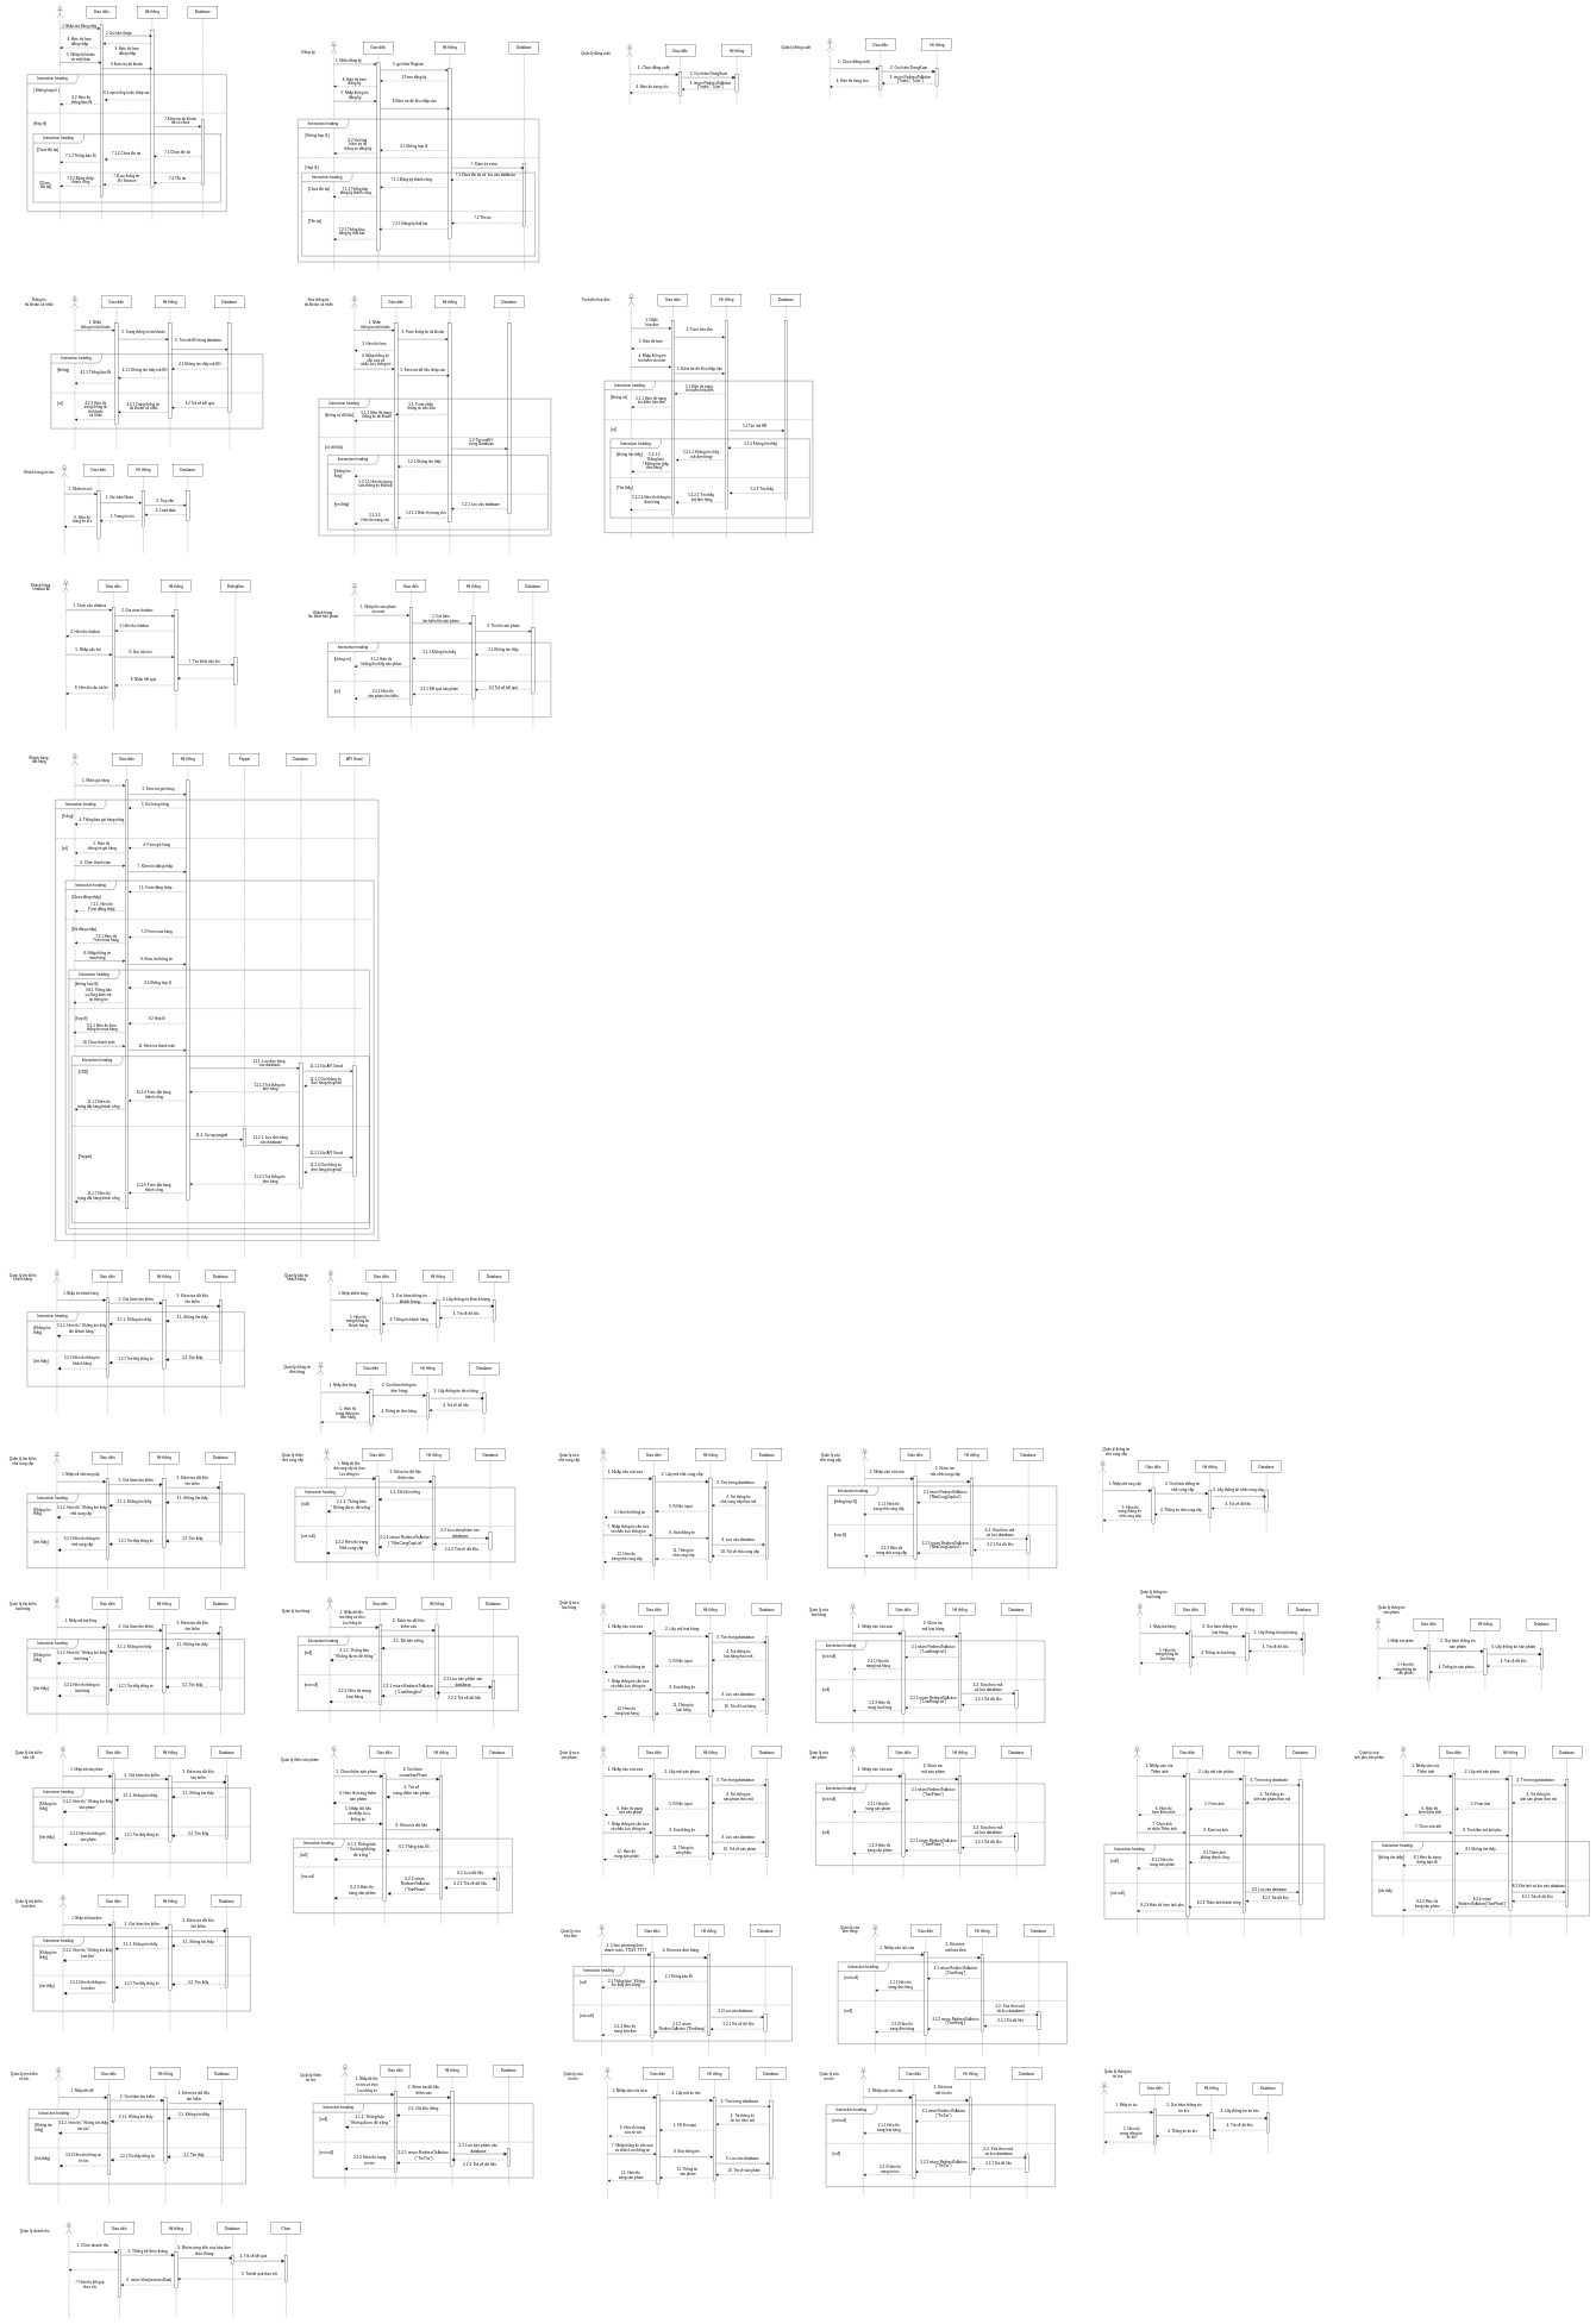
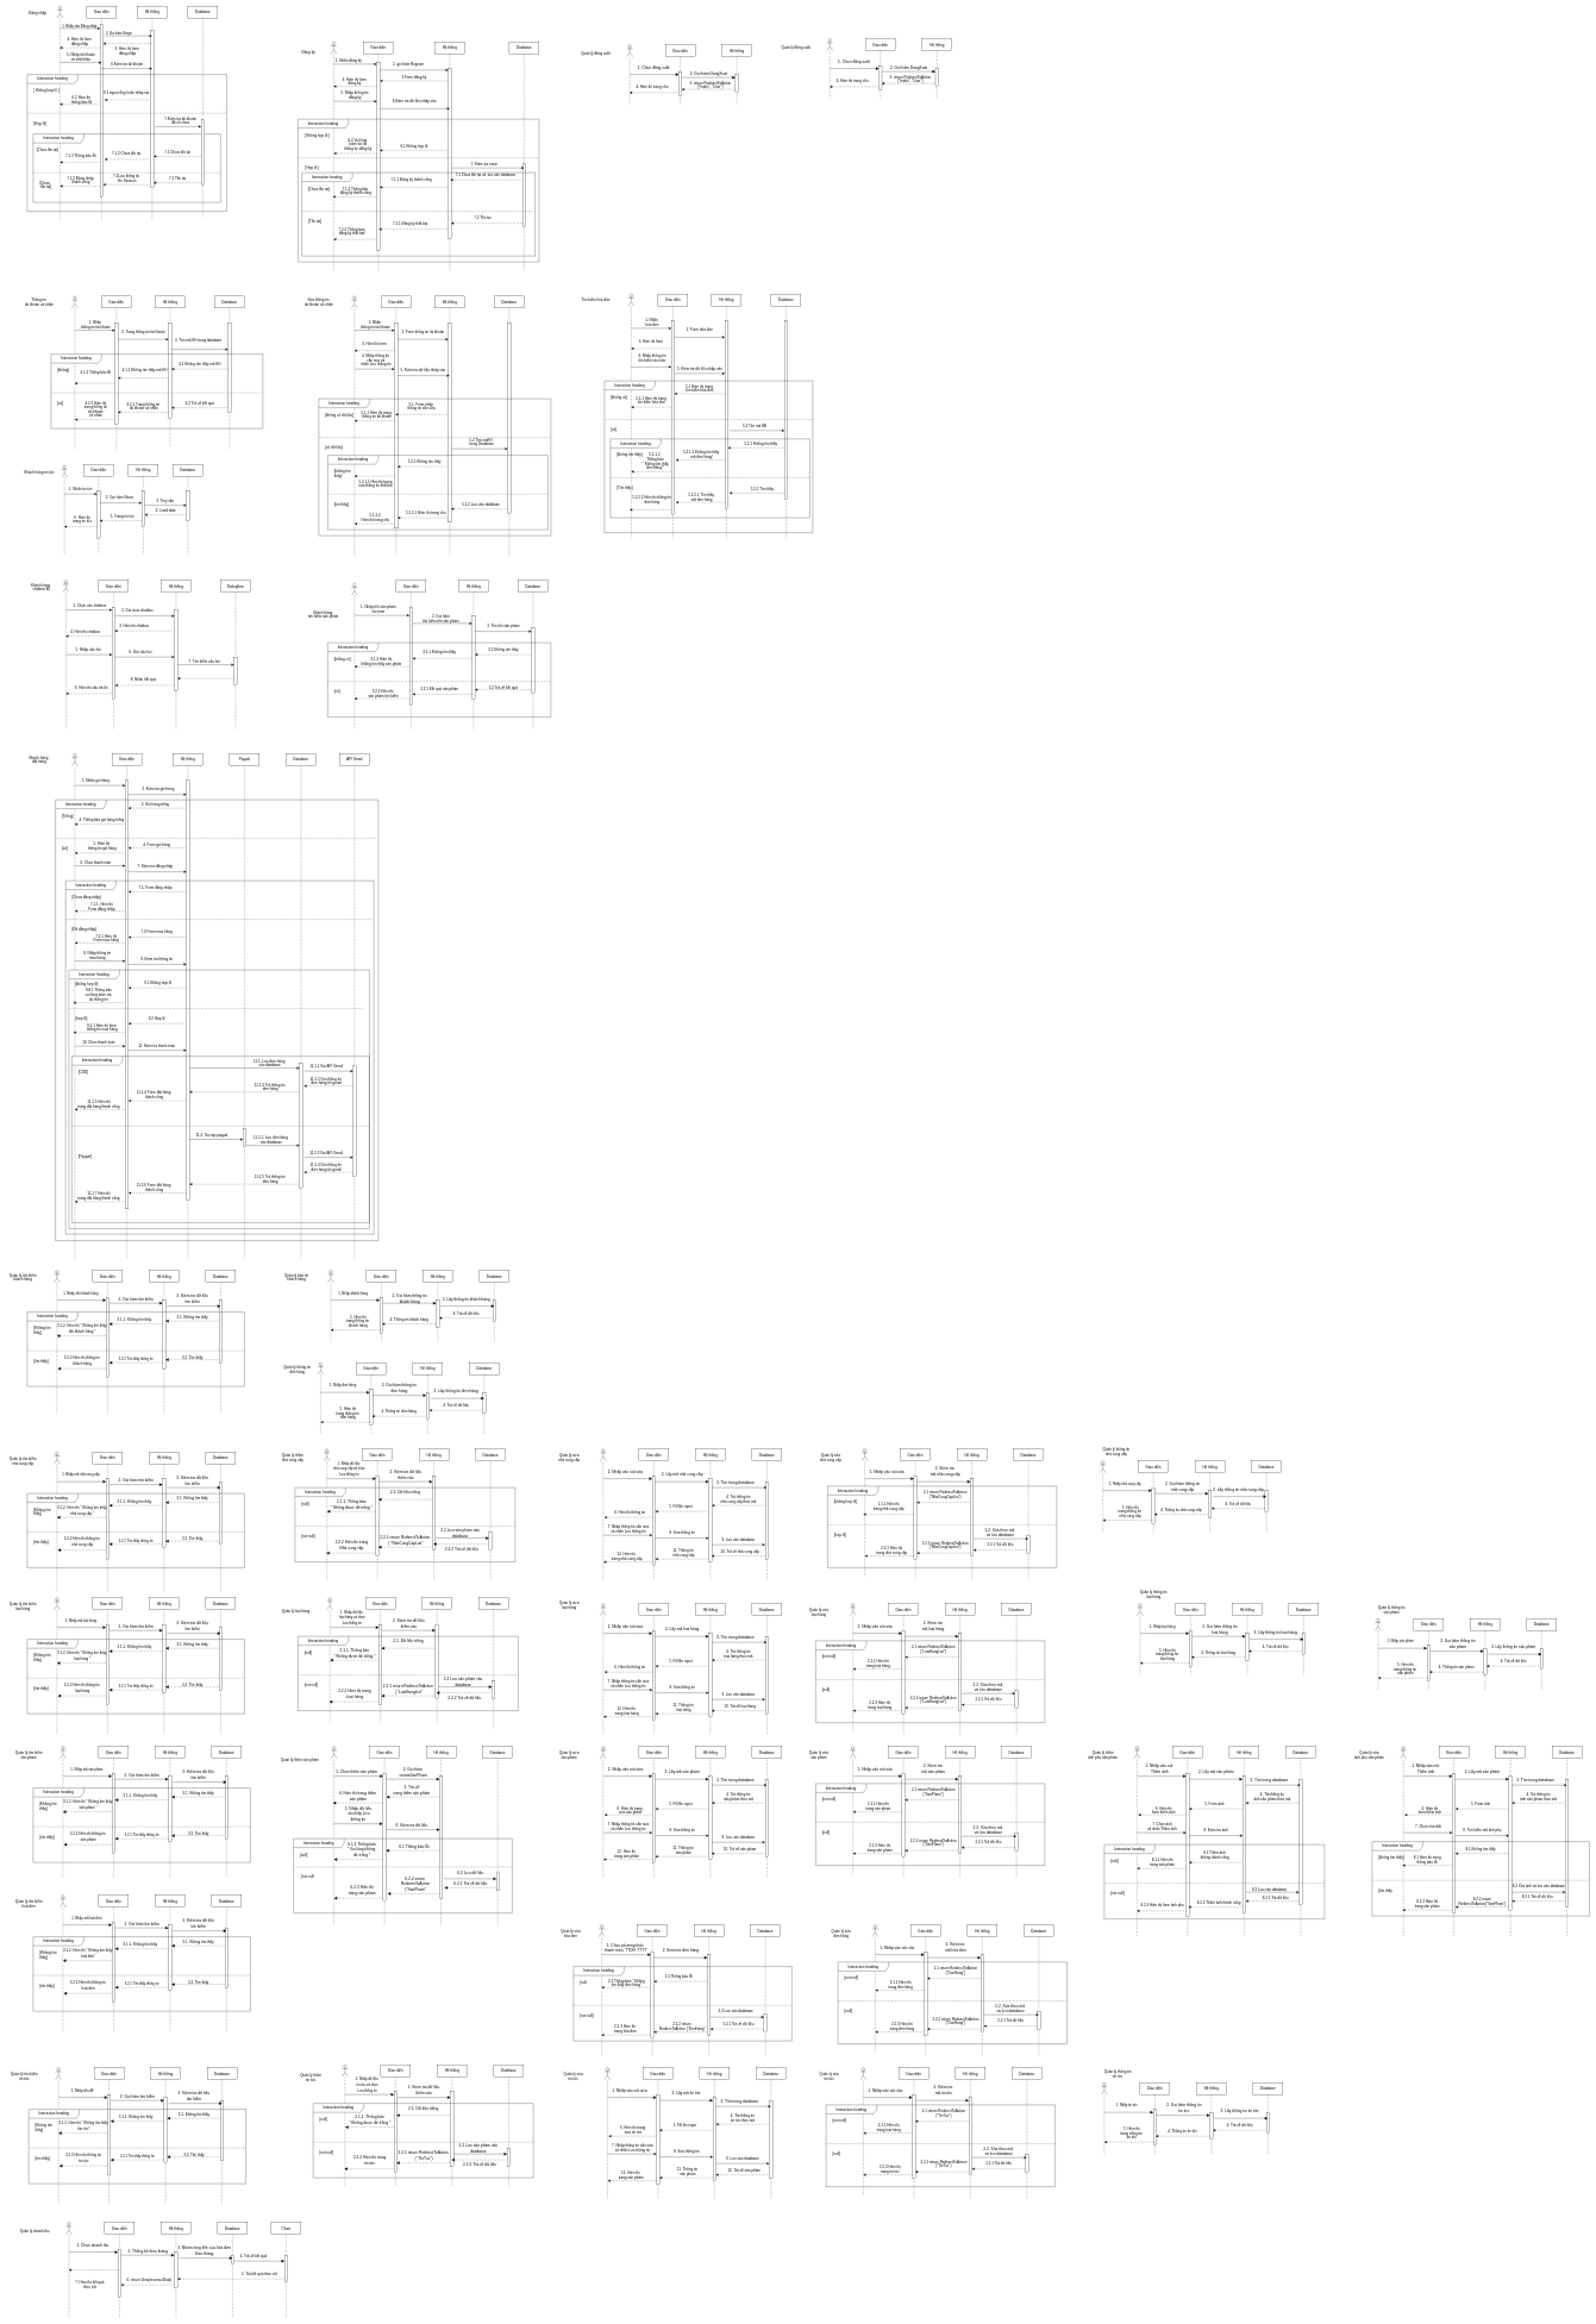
+ <mxCell id="2" value="Đăng nhập" style="text;html=1;align=center;verticalAlign=middle;resizable=0;points=[];autosize=1;strokeColor=none;fillColor=none;" parent="1" vertex="1"><mxGeometry x="85" y="30" width="80" height="30" as="geometry" /></mxCell>
- <mxCell id="454" value="Quản lý tìm kiếm&lt;div&gt;sản cột&lt;/div&gt;" style="text;html=1;align=center;verticalAlign=middle;resizable=0;points=[];autosize=1;strokeColor=none;fillColor=none;" parent="1" vertex="1"><mxGeometry x="40" y="5880" width="110" height="40" as="geometry" /></mxCell>
+ <mxCell id="454" value="Quản lý tìm kiếm&lt;div&gt;sản phẩm&lt;/div&gt;" style="text;html=1;align=center;verticalAlign=middle;resizable=0;points=[];autosize=1;strokeColor=none;fillColor=none;" parent="1" vertex="1"><mxGeometry x="40" y="5880" width="110" height="40" as="geometry" /></mxCell>
+ <mxCell id="920" value="Quản lý thêm&lt;div&gt;ảnh phụ sản phẩm&lt;/div&gt;" style="text;html=1;align=center;verticalAlign=middle;resizable=0;points=[];autosize=1;strokeColor=none;fillColor=none;" parent="1" vertex="1"><mxGeometry x="3645" y="5880" width="120" height="40" as="geometry" /></mxCell>
- <mxCell id="1150" value="Quản lý xóa&lt;div&gt;đơn hàng&lt;/div&gt;" style="text;html=1;align=center;verticalAlign=middle;resizable=0;points=[];autosize=1;strokeColor=none;fillColor=none;" vertex="1" parent="1"><mxGeometry x="2810" y="6465" width="90" height="40" as="geometry" /></mxCell>
+ <mxCell id="1150" value="Quản lý xóa&lt;div&gt;đơn hàng&lt;/div&gt;" style="text;html=1;align=center;verticalAlign=middle;resizable=0;points=[];autosize=1;strokeColor=none;fillColor=none;" vertex="1" parent="1"><mxGeometry x="2780" y="6480" width="90" height="40" as="geometry" /></mxCell>
